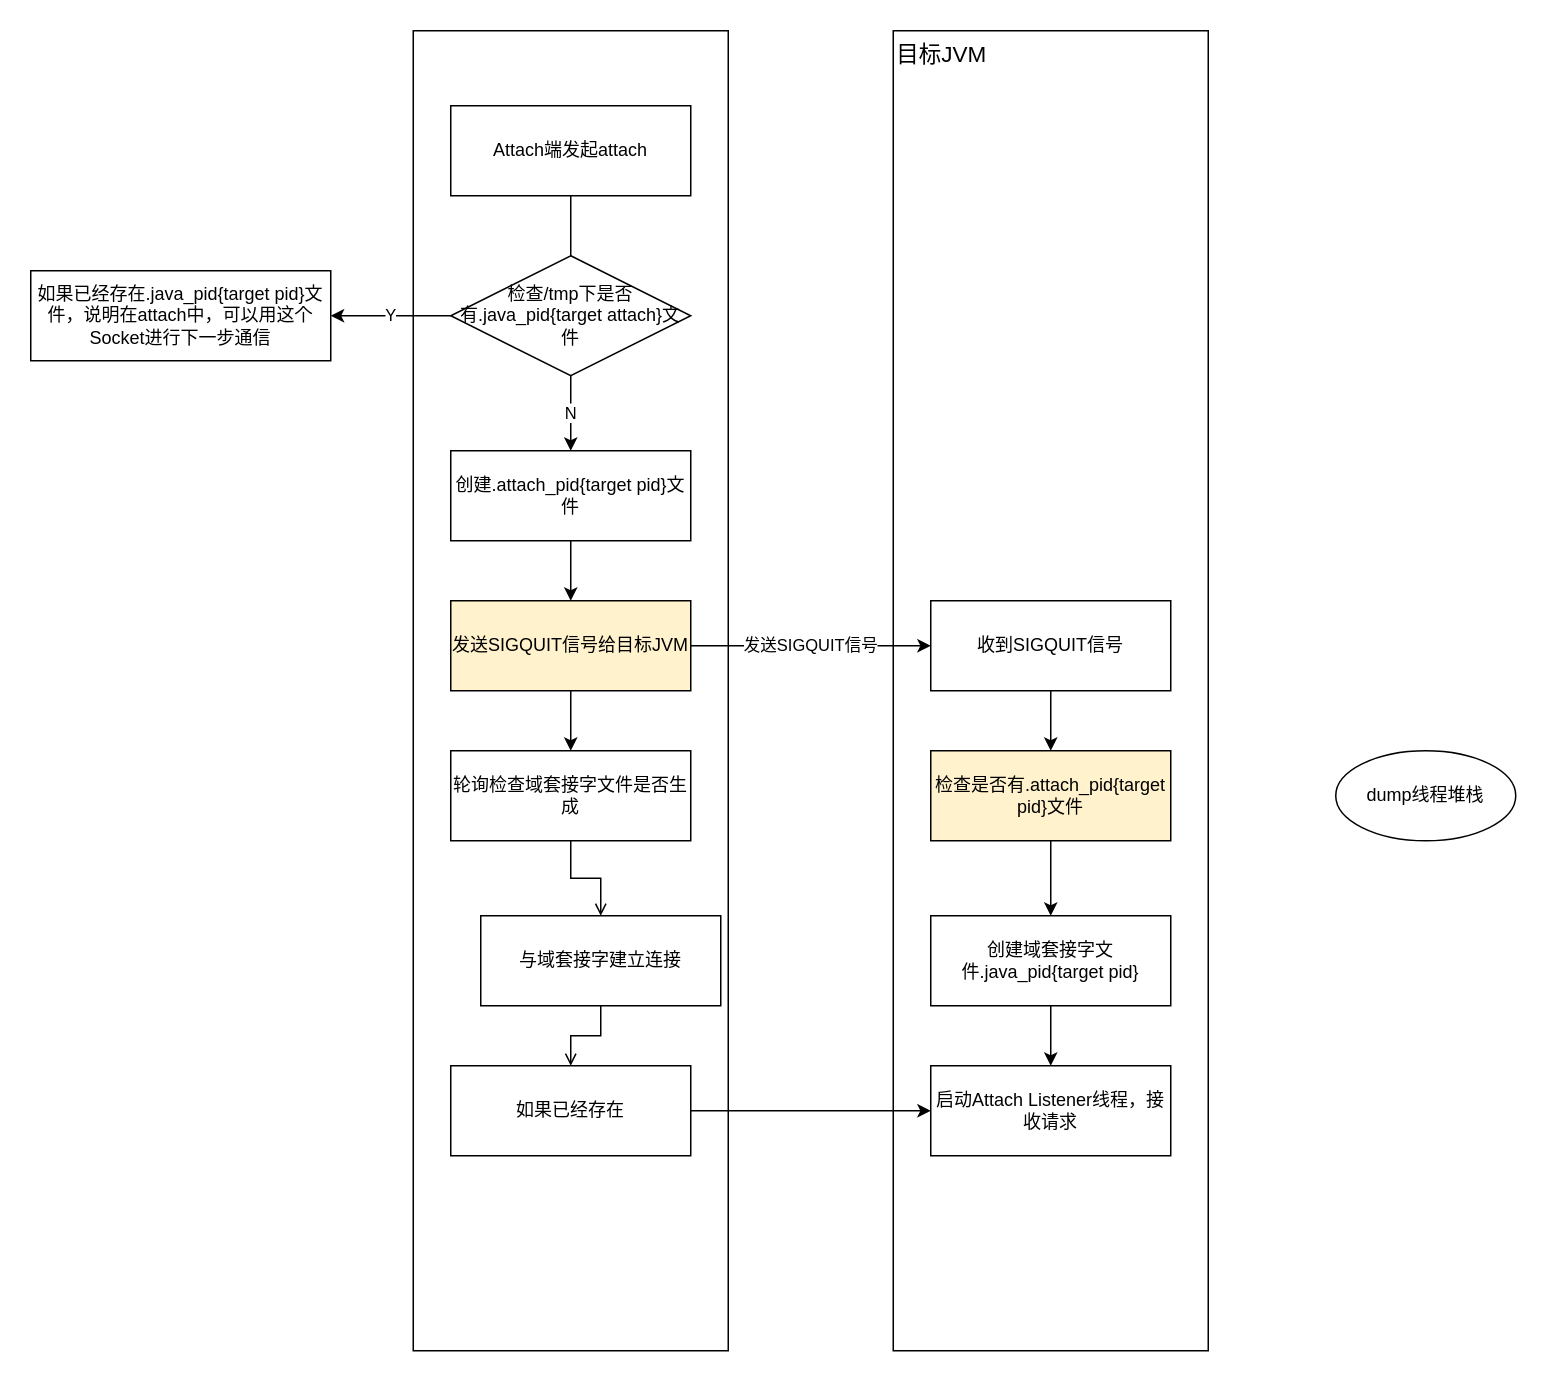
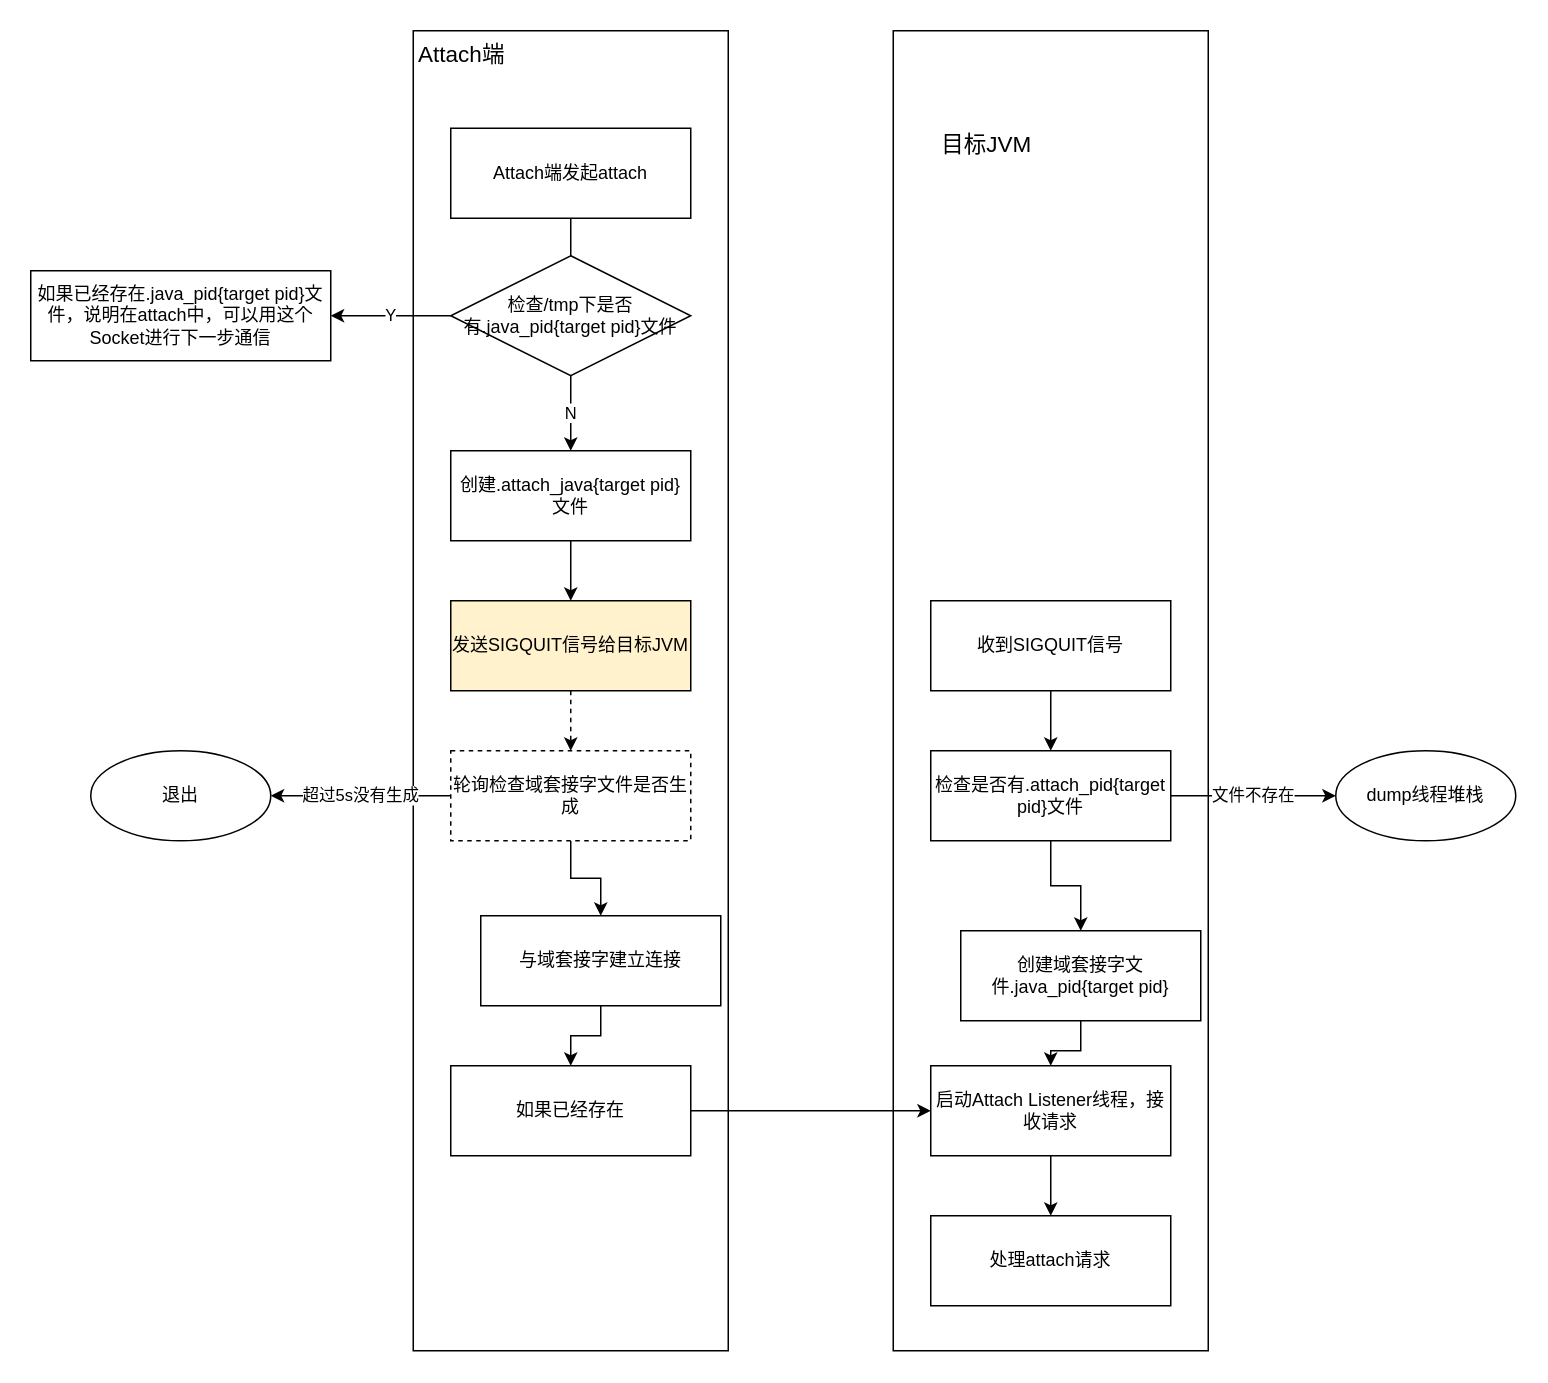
+ <mxCell id="32" value="Attach端" style="text;html=1;strokeColor=none;fillColor=none;align=center;verticalAlign=middle;whiteSpace=wrap;rounded=0;fontSize=15;" parent="1" vertex="1"><mxGeometry x="275" y="20" width="65" height="30" as="geometry" /></mxCell>
- <mxCell id="33" value="目标JVM" style="text;html=1;strokeColor=none;fillColor=none;align=center;verticalAlign=middle;whiteSpace=wrap;rounded=0;fontSize=15;" parent="1" vertex="1"><mxGeometry x="595" y="20" width="65" height="30" as="geometry" /></mxCell>
+ <mxCell id="33" value="目标JVM" style="text;html=1;strokeColor=none;fillColor=none;align=center;verticalAlign=middle;whiteSpace=wrap;rounded=0;fontSize=15;" parent="1" vertex="1"><mxGeometry x="625" y="80" width="65" height="30" as="geometry" /></mxCell>
- <mxCell id="5" value="Attach端发起attach" style="whiteSpace=wrap;html=1;" parent="1" vertex="1"><mxGeometry x="300" y="70" width="160" height="60" as="geometry" /></mxCell>
+ <mxCell id="5" value="Attach端发起attach" style="whiteSpace=wrap;html=1;" parent="1" vertex="1"><mxGeometry x="300" y="85" width="160" height="60" as="geometry" /></mxCell>
- <mxCell id="31" value="检查/tmp下是否有.java_pid{target attach}文件" style="rhombus;whiteSpace=wrap;html=1;" parent="1" vertex="1"><mxGeometry x="300" y="170" width="160" height="80" as="geometry" /></mxCell>
+ <mxCell id="31" value="检查/tmp下是否有.java_pid{target pid}文件" style="rhombus;whiteSpace=wrap;html=1;" parent="1" vertex="1"><mxGeometry x="300" y="170" width="160" height="80" as="geometry" /></mxCell>
- <mxCell id="8" value="创建.attach_pid{target pid}文件" style="whiteSpace=wrap;html=1;" parent="1" vertex="1"><mxGeometry x="300" y="300" width="160" height="60" as="geometry" /></mxCell>
+ <mxCell id="8" value="创建.attach_java{target pid}文件" style="whiteSpace=wrap;html=1;" parent="1" vertex="1"><mxGeometry x="300" y="300" width="160" height="60" as="geometry" /></mxCell>
- <mxCell id="10" value="发送SIGQUIT信号" style="edgeStyle=orthogonalEdgeStyle;rounded=0;orthogonalLoop=1;jettySize=auto;html=1;" parent="1" source="11" target="19" edge="1"><mxGeometry relative="1" as="geometry" /></mxCell>
- <mxCell id="9" value="" style="edgeStyle=orthogonalEdgeStyle;rounded=0;orthogonalLoop=1;jettySize=auto;html=1;" parent="1" source="11" target="14" edge="1"><mxGeometry relative="1" as="geometry" /></mxCell>
+ <mxCell id="9" value="" style="edgeStyle=orthogonalEdgeStyle;rounded=0;orthogonalLoop=1;jettySize=auto;html=1;dashed=1;" parent="1" source="11" target="14" edge="1"><mxGeometry relative="1" as="geometry" /></mxCell>
+ <mxCell id="15" value="退出" style="ellipse;whiteSpace=wrap;html=1;" parent="1" vertex="1"><mxGeometry x="60" y="500" width="120" height="60" as="geometry" /></mxCell>
+ <mxCell id="12" value="超过5s没有生成" style="edgeStyle=orthogonalEdgeStyle;rounded=0;orthogonalLoop=1;jettySize=auto;html=1;" parent="1" source="14" target="15" edge="1"><mxGeometry relative="1" as="geometry" /></mxCell>
- <mxCell id="14" value="轮询检查域套接字文件是否生成" style="whiteSpace=wrap;html=1;" parent="1" vertex="1"><mxGeometry x="300" y="500" width="160" height="60" as="geometry" /></mxCell>
+ <mxCell id="14" value="轮询检查域套接字文件是否生成" style="whiteSpace=wrap;html=1;dashed=1;" parent="1" vertex="1"><mxGeometry x="300" y="500" width="160" height="60" as="geometry" /></mxCell>
- <mxCell id="22" value="检查是否有.attach_pid{target pid}文件" style="whiteSpace=wrap;html=1;fillColor=#fff2cc;" parent="1" vertex="1"><mxGeometry x="620" y="500" width="160" height="60" as="geometry" /></mxCell>
+ <mxCell id="22" value="检查是否有.attach_pid{target pid}文件" style="whiteSpace=wrap;html=1;" parent="1" vertex="1"><mxGeometry x="620" y="500" width="160" height="60" as="geometry" /></mxCell>
+ <mxCell id="20" value="文件不存在" style="edgeStyle=orthogonalEdgeStyle;rounded=0;orthogonalLoop=1;jettySize=auto;html=1;" parent="1" source="22" target="23" edge="1"><mxGeometry relative="1" as="geometry" /></mxCell>
- <mxCell id="13" value="" style="edgeStyle=orthogonalEdgeStyle;rounded=0;orthogonalLoop=1;jettySize=auto;html=1;endArrow=open;" parent="1" source="14" target="17" edge="1"><mxGeometry relative="1" as="geometry" /></mxCell>
+ <mxCell id="13" value="" style="edgeStyle=orthogonalEdgeStyle;rounded=0;orthogonalLoop=1;jettySize=auto;html=1;" parent="1" source="14" target="17" edge="1"><mxGeometry relative="1" as="geometry" /></mxCell>
- <mxCell id="25" value="创建域套接字文件.java_pid{target pid}" style="whiteSpace=wrap;html=1;" parent="1" vertex="1"><mxGeometry x="620" y="610" width="160" height="60" as="geometry" /></mxCell>
+ <mxCell id="25" value="创建域套接字文件.java_pid{target pid}" style="whiteSpace=wrap;html=1;" parent="1" vertex="1"><mxGeometry x="640" y="620" width="160" height="60" as="geometry" /></mxCell>
- <mxCell id="16" value="" style="edgeStyle=orthogonalEdgeStyle;rounded=0;orthogonalLoop=1;jettySize=auto;html=1;endArrow=open;" parent="1" source="17" target="30" edge="1"><mxGeometry relative="1" as="geometry" /></mxCell>
+ <mxCell id="16" value="" style="edgeStyle=orthogonalEdgeStyle;rounded=0;orthogonalLoop=1;jettySize=auto;html=1;" parent="1" source="17" target="30" edge="1"><mxGeometry relative="1" as="geometry" /></mxCell>
+ <mxCell id="26" value="" style="edgeStyle=orthogonalEdgeStyle;rounded=0;orthogonalLoop=1;jettySize=auto;html=1;" parent="1" source="27" target="28" edge="1"><mxGeometry relative="1" as="geometry" /></mxCell>
+ <mxCell id="28" value="处理attach请求" style="whiteSpace=wrap;html=1;" parent="1" vertex="1"><mxGeometry x="620" y="810" width="160" height="60" as="geometry" /></mxCell>
